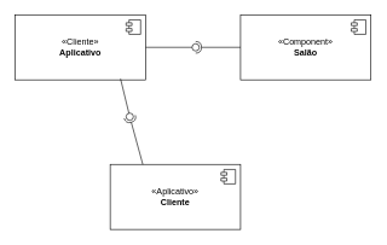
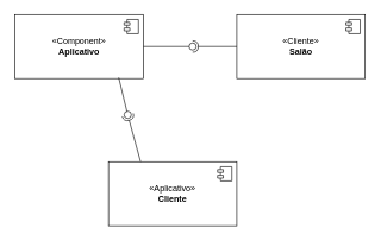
- <mxCell id="2" value="«Cliente»&lt;br&gt;&lt;b&gt;Aplicativo&lt;/b&gt;" style="html=1;dropTarget=0;whiteSpace=wrap;" vertex="1" parent="1"><mxGeometry x="20" y="20" width="180" height="90" as="geometry" /></mxCell>
+ <mxCell id="2" value="«Component»&lt;br&gt;&lt;b&gt;Aplicativo&lt;/b&gt;" style="html=1;dropTarget=0;whiteSpace=wrap;" vertex="1" parent="1"><mxGeometry x="20" y="20" width="180" height="90" as="geometry" /></mxCell>
- <mxCell id="4" value="«Component»&lt;br&gt;&lt;b&gt;Salão&lt;/b&gt;" style="html=1;dropTarget=0;whiteSpace=wrap;" vertex="1" parent="1"><mxGeometry x="331" y="20" width="180" height="90" as="geometry" /></mxCell>
+ <mxCell id="4" value="«Cliente»&lt;br&gt;&lt;b&gt;Salão&lt;/b&gt;" style="html=1;dropTarget=0;whiteSpace=wrap;" vertex="1" parent="1"><mxGeometry x="331" y="20" width="180" height="90" as="geometry" /></mxCell>
